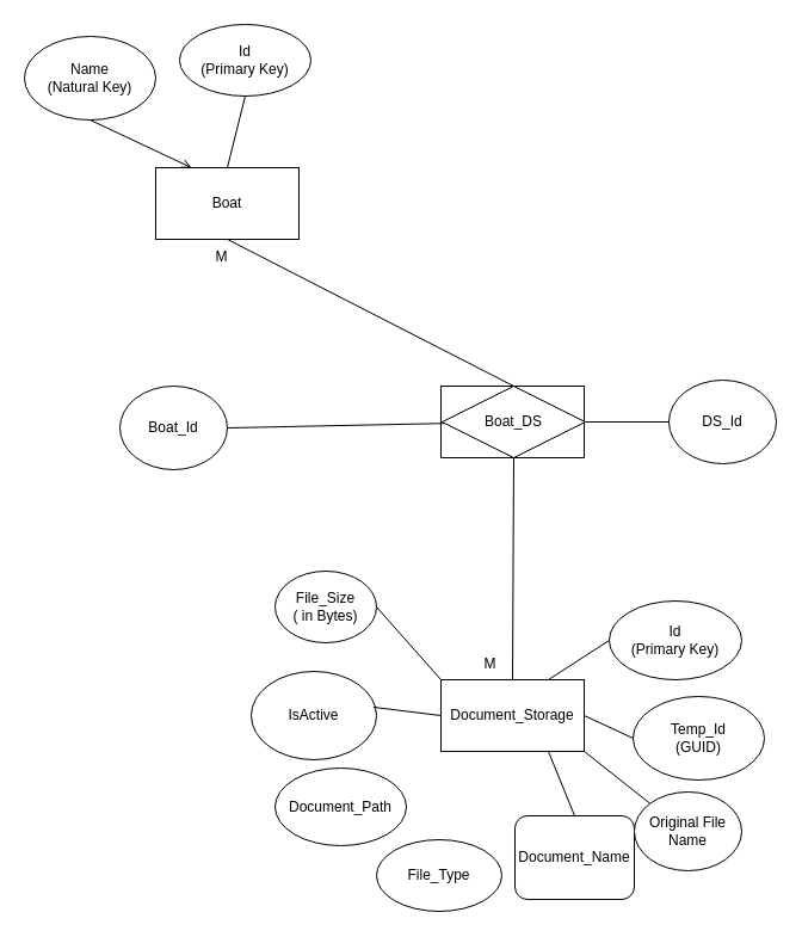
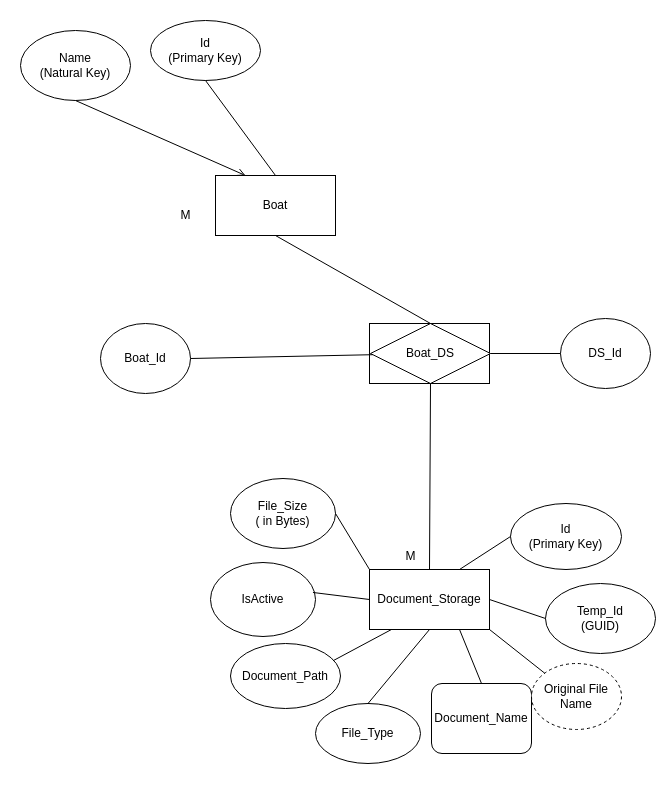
- <mxCell id="2" value="Boat" style="rounded=0;whiteSpace=wrap;html=1;" parent="1" vertex="1"><mxGeometry x="130" y="140" width="120" height="60" as="geometry" /></mxCell>
+ <mxCell id="2" value="Boat" style="rounded=0;whiteSpace=wrap;html=1;" parent="1" vertex="1"><mxGeometry x="215" y="175" width="120" height="60" as="geometry" /></mxCell>
- <mxCell id="28" value="File_Size&lt;br&gt;( in Bytes)" style="ellipse;whiteSpace=wrap;html=1;" parent="1" vertex="1"><mxGeometry x="230" y="478" width="85" height="60" as="geometry" /></mxCell>
+ <mxCell id="28" value="File_Size&lt;br&gt;( in Bytes)" style="ellipse;whiteSpace=wrap;html=1;" parent="1" vertex="1"><mxGeometry x="230" y="478" width="105" height="70" as="geometry" /></mxCell>
- <mxCell id="20" value="Temp_Id&lt;br&gt;(GUID)" style="ellipse;whiteSpace=wrap;html=1;" parent="1" vertex="1"><mxGeometry x="530" y="583" width="110" height="70" as="geometry" /></mxCell>
+ <mxCell id="20" value="Temp_Id&lt;br&gt;(GUID)" style="ellipse;whiteSpace=wrap;html=1;" parent="1" vertex="1"><mxGeometry x="545" y="583" width="110" height="70" as="geometry" /></mxCell>
+ <mxCell id="26" value="" style="endArrow=none;html=1;rounded=0;entryX=0.183;entryY=1;entryDx=0;entryDy=0;entryPerimeter=0;exitX=0.936;exitY=0.262;exitDx=0;exitDy=0;exitPerimeter=0;" parent="1" target="5" edge="1" source="23"><mxGeometry width="50" height="50" relative="1" as="geometry"><mxPoint x="360" y="673" as="sourcePoint" /><mxPoint x="440" y="433" as="targetPoint" /></mxGeometry></mxCell>
+ <mxCell id="33" value="" style="endArrow=none;html=1;rounded=0;entryX=0.5;entryY=1;entryDx=0;entryDy=0;exitX=0.5;exitY=0;exitDx=0;exitDy=0;" edge="1" parent="1" source="32" target="5"><mxGeometry width="50" height="50" relative="1" as="geometry"><mxPoint x="390" y="693" as="sourcePoint" /><mxPoint x="440" y="643" as="targetPoint" /></mxGeometry></mxCell>
- <mxCell id="30" value="Original File Name" style="ellipse;whiteSpace=wrap;html=1;" vertex="1" parent="1"><mxGeometry x="531" y="663" width="90" height="66" as="geometry" /></mxCell>
+ <mxCell id="30" value="Original File Name" style="ellipse;whiteSpace=wrap;html=1;dashed=1;" vertex="1" parent="1"><mxGeometry x="531" y="663" width="90" height="66" as="geometry" /></mxCell>
